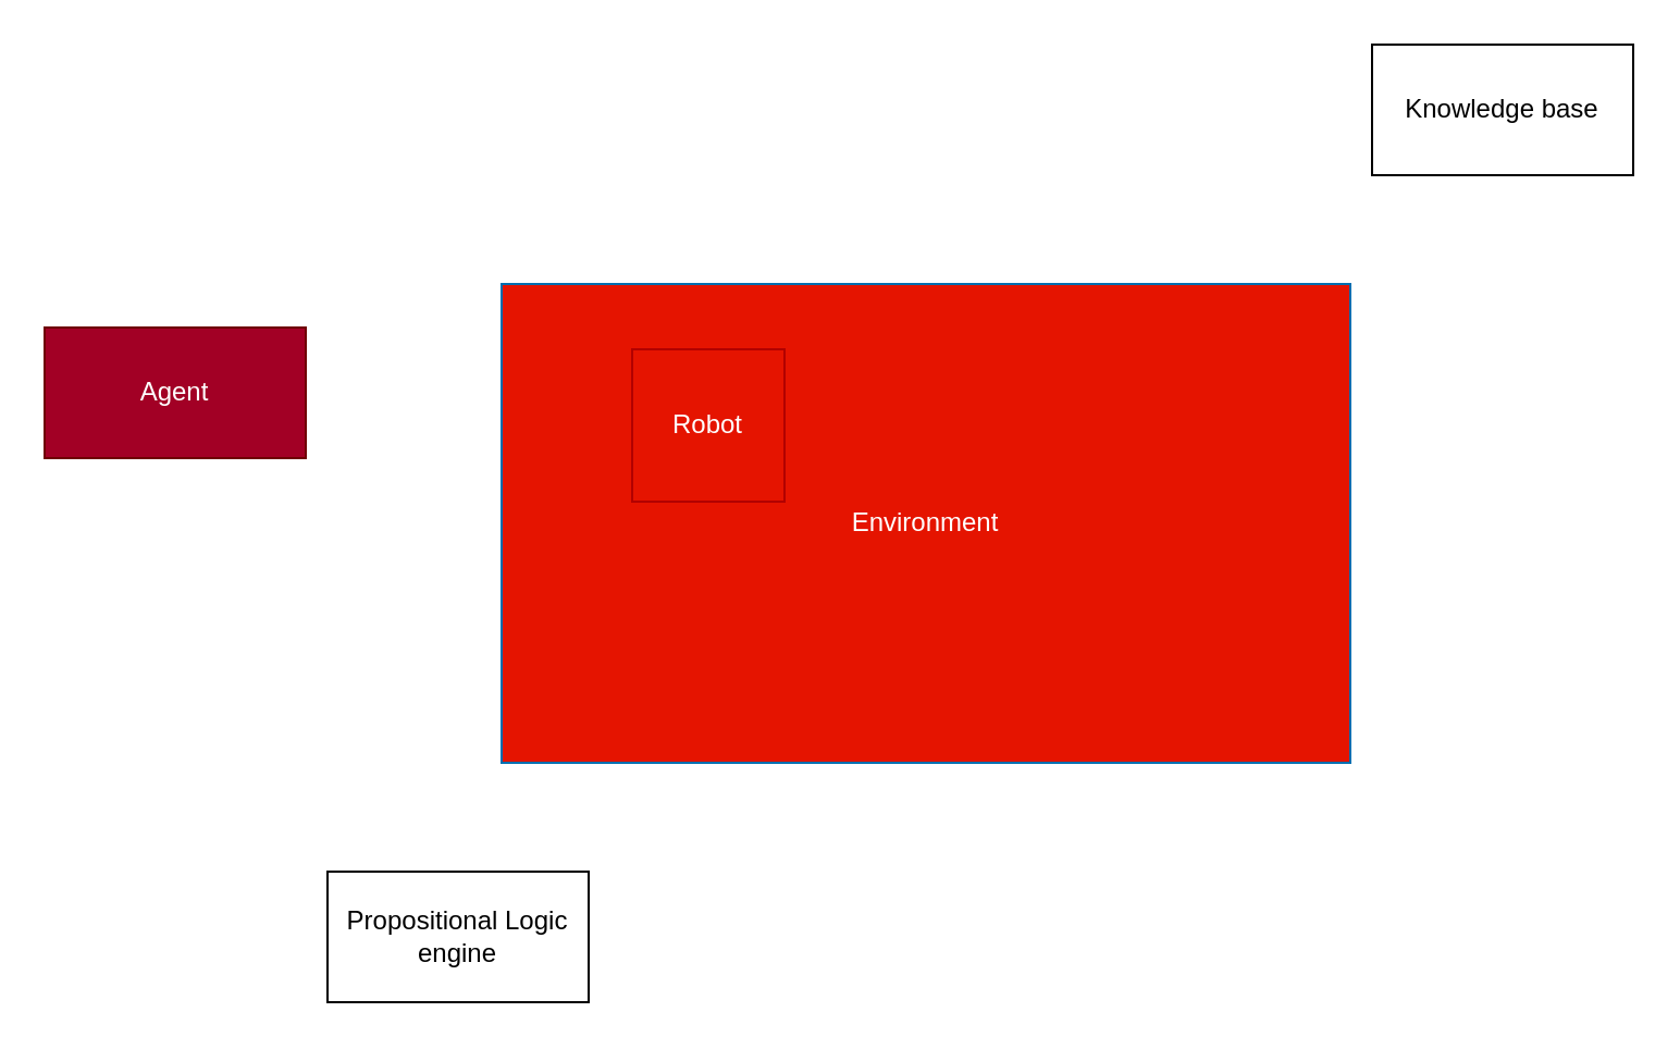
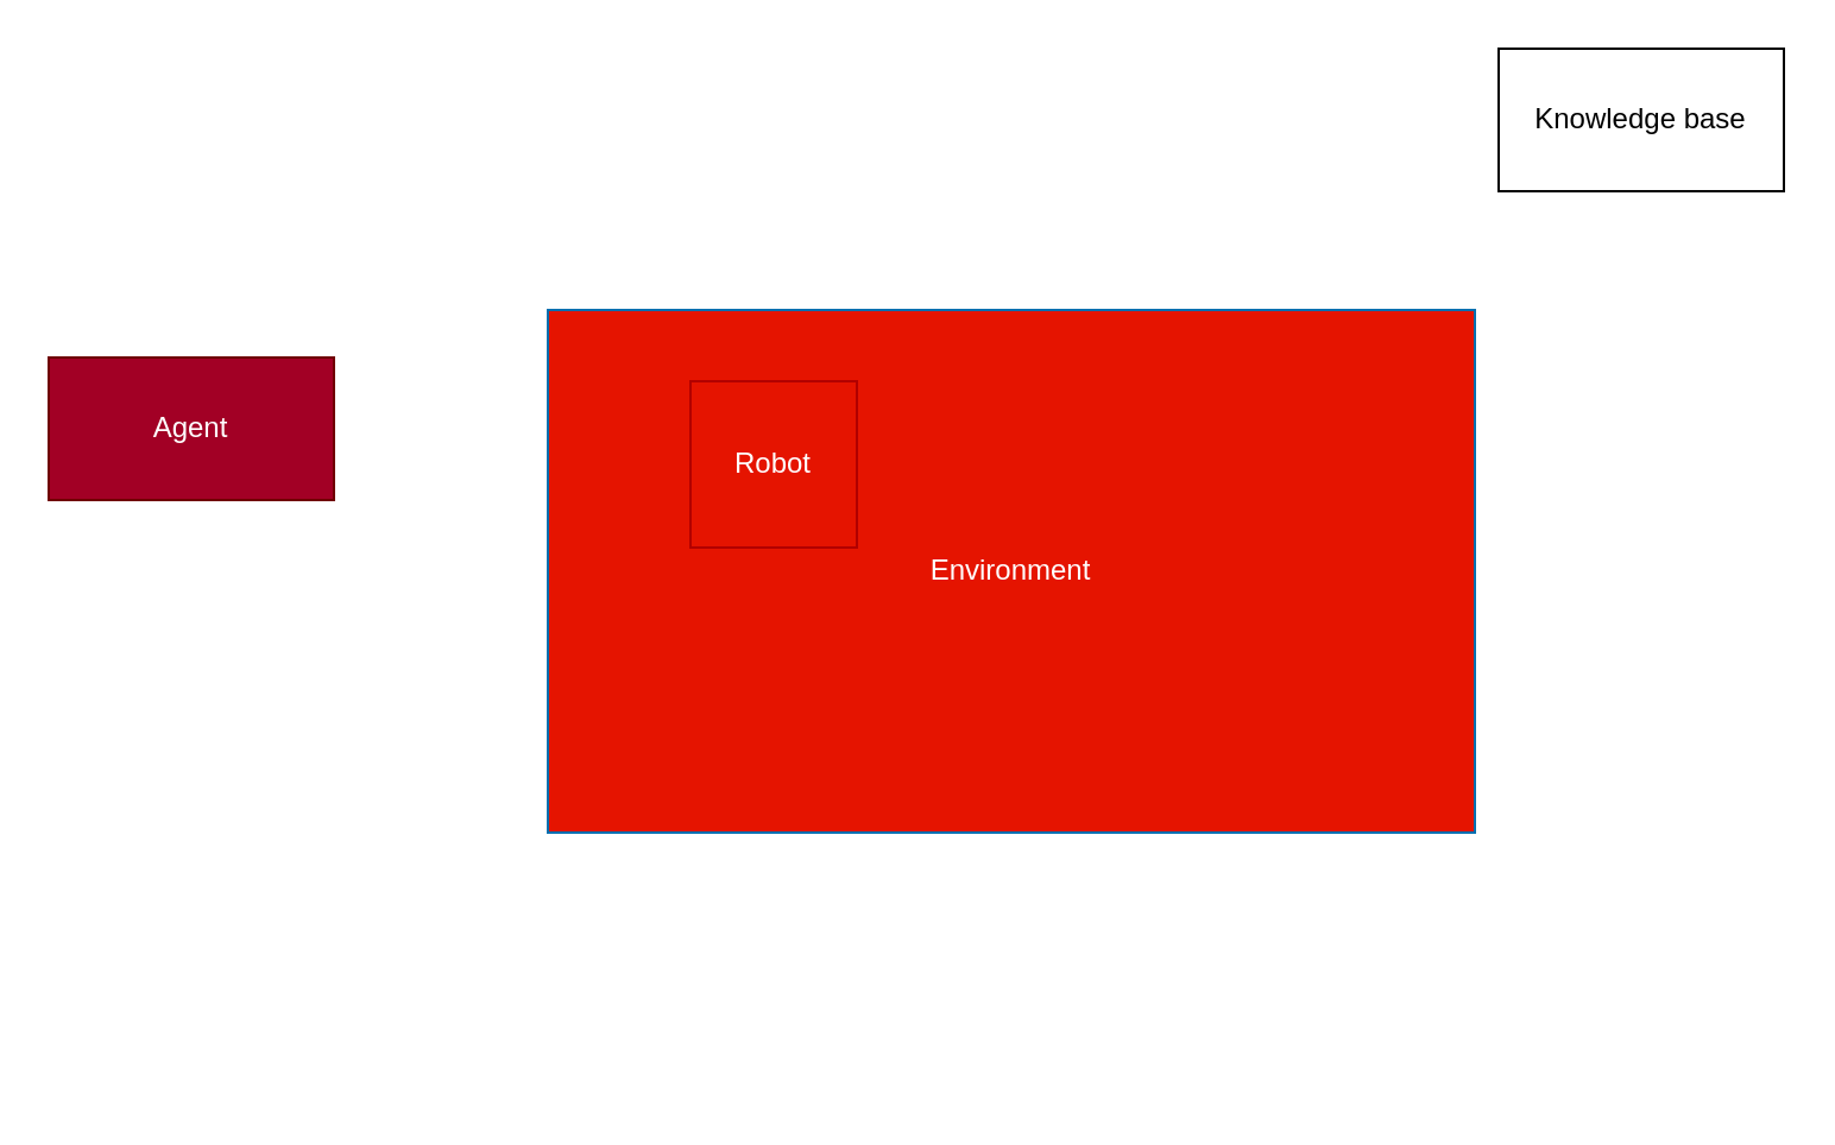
- <mxCell id="6" value="Propositional Logic engine" style="rounded=0;whiteSpace=wrap;html=1;" vertex="1" parent="1"><mxGeometry x="150" y="400" width="120" height="60" as="geometry" /></mxCell>
